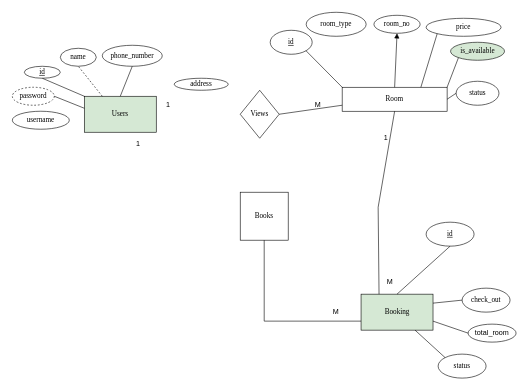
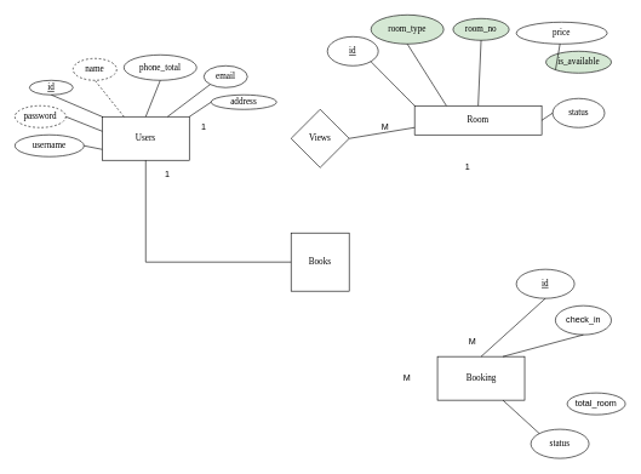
- <mxCell id="17" value="&lt;font face=&quot;Times New Roman&quot;&gt;room_type&lt;/font&gt;" style="ellipse;whiteSpace=wrap;html=1;" parent="1" vertex="1"><mxGeometry x="510" y="20" width="100" height="40" as="geometry" /></mxCell>
+ <mxCell id="17" value="&lt;font face=&quot;Times New Roman&quot;&gt;room_type&lt;/font&gt;" style="ellipse;whiteSpace=wrap;html=1;fillColor=#d5e8d4;" parent="1" vertex="1"><mxGeometry x="510" y="20" width="100" height="40" as="geometry" /></mxCell>
- <mxCell id="16" value="&lt;font face=&quot;Times New Roman&quot;&gt;room_no&lt;/font&gt;" style="ellipse;whiteSpace=wrap;html=1;" parent="1" vertex="1"><mxGeometry x="623" y="25" width="77" height="30" as="geometry" /></mxCell>
+ <mxCell id="16" value="&lt;font face=&quot;Times New Roman&quot;&gt;room_no&lt;/font&gt;" style="ellipse;whiteSpace=wrap;html=1;fillColor=#d5e8d4;" parent="1" vertex="1"><mxGeometry x="623" y="25" width="77" height="30" as="geometry" /></mxCell>
- <mxCell id="32" value="" style="endArrow=block;html=1;rounded=0;exitX=0.5;exitY=0;exitDx=0;exitDy=0;entryX=0.5;entryY=1;entryDx=0;entryDy=0;" parent="1" source="3" target="16" edge="1"><mxGeometry width="50" height="50" relative="1" as="geometry"><mxPoint x="590" y="175" as="sourcePoint" /><mxPoint x="540" y="114" as="targetPoint" /></mxGeometry></mxCell>
+ <mxCell id="32" value="" style="endArrow=none;html=1;rounded=0;exitX=0.5;exitY=0;exitDx=0;exitDy=0;entryX=0.5;entryY=1;entryDx=0;entryDy=0;" parent="1" source="3" target="16" edge="1"><mxGeometry width="50" height="50" relative="1" as="geometry"><mxPoint x="590" y="175" as="sourcePoint" /><mxPoint x="540" y="114" as="targetPoint" /></mxGeometry></mxCell>
- <mxCell id="21" value="&lt;font face=&quot;Times New Roman&quot;&gt;phone_number&lt;/font&gt;" style="ellipse;whiteSpace=wrap;html=1;" parent="1" vertex="1"><mxGeometry x="170" y="75" width="100" height="35" as="geometry" /></mxCell>
+ <mxCell id="21" value="&lt;font face=&quot;Times New Roman&quot;&gt;phone_total&lt;/font&gt;" style="ellipse;whiteSpace=wrap;html=1;" parent="1" vertex="1"><mxGeometry x="170" y="75" width="100" height="35" as="geometry" /></mxCell>
- <mxCell id="5" value="&lt;font face=&quot;Times New Roman&quot;&gt;name&lt;/font&gt;" style="ellipse;whiteSpace=wrap;html=1;" parent="1" vertex="1"><mxGeometry x="100" y="80" width="60" height="30" as="geometry" /></mxCell>
+ <mxCell id="5" value="&lt;font face=&quot;Times New Roman&quot;&gt;name&lt;/font&gt;" style="ellipse;whiteSpace=wrap;html=1;dashed=1;" parent="1" vertex="1"><mxGeometry x="100" y="80" width="60" height="30" as="geometry" /></mxCell>
- <mxCell id="30" value="" style="endArrow=none;html=1;rounded=0;exitX=0.75;exitY=0;exitDx=0;exitDy=0;entryX=0;entryY=1;entryDx=0;entryDy=0;" parent="1" source="3" target="15" edge="1"><mxGeometry width="50" height="50" relative="1" as="geometry"><mxPoint x="731.5" y="130" as="sourcePoint" /><mxPoint x="681.5" y="69" as="targetPoint" /></mxGeometry></mxCell>
+ <mxCell id="31" value="" style="endArrow=none;html=1;rounded=0;exitX=0.25;exitY=0;exitDx=0;exitDy=0;entryX=0.5;entryY=1;entryDx=0;entryDy=0;" parent="1" source="3" target="17" edge="1"><mxGeometry width="50" height="50" relative="1" as="geometry"><mxPoint x="610" y="141" as="sourcePoint" /><mxPoint x="560" y="80" as="targetPoint" /></mxGeometry></mxCell>
+ <mxCell id="7" value="&lt;font face=&quot;Times New Roman&quot;&gt;email&lt;/font&gt;" style="ellipse;whiteSpace=wrap;html=1;" parent="1" vertex="1"><mxGeometry x="280" y="90" width="60" height="30" as="geometry" /></mxCell>
- <mxCell id="33" value="" style="endArrow=none;html=1;rounded=0;exitX=0;exitY=1;exitDx=0;exitDy=0;entryX=1;entryY=0;entryDx=0;entryDy=0;" parent="1" source="18" target="3" edge="1"><mxGeometry width="50" height="50" relative="1" as="geometry"><mxPoint x="750" y="156" as="sourcePoint" /><mxPoint x="700" y="95" as="targetPoint" /></mxGeometry></mxCell>
+ <mxCell id="33" value="" style="endArrow=none;html=1;rounded=0;exitX=0;exitY=1;exitDx=0;exitDy=0;" parent="1" source="18" target="15" edge="1"><mxGeometry width="50" height="50" relative="1" as="geometry"><mxPoint x="750" y="156" as="sourcePoint" /><mxPoint x="700" y="95" as="targetPoint" /></mxGeometry></mxCell>
+ <mxCell id="24" value="" style="endArrow=none;html=1;rounded=0;exitX=0.75;exitY=0;exitDx=0;exitDy=0;entryX=0;entryY=1;entryDx=0;entryDy=0;" parent="1" source="2" target="7" edge="1"><mxGeometry width="50" height="50" relative="1" as="geometry"><mxPoint x="280" y="180" as="sourcePoint" /><mxPoint x="310" y="135" as="targetPoint" /></mxGeometry></mxCell>
+ <mxCell id="22" value="" style="endArrow=none;html=1;rounded=0;exitX=1;exitY=0;exitDx=0;exitDy=0;entryX=0;entryY=0.5;entryDx=0;entryDy=0;" parent="1" source="2" target="6" edge="1"><mxGeometry width="50" height="50" relative="1" as="geometry"><mxPoint x="320" y="270" as="sourcePoint" /><mxPoint x="370" y="220" as="targetPoint" /></mxGeometry></mxCell>
- <mxCell id="2" value="&lt;font face=&quot;Times New Roman&quot;&gt;Users&lt;/font&gt;" style="rounded=0;whiteSpace=wrap;html=1;fillColor=#d5e8d4;" parent="1" vertex="1"><mxGeometry x="140" y="160" width="120" height="60" as="geometry" /></mxCell>
+ <mxCell id="2" value="&lt;font face=&quot;Times New Roman&quot;&gt;Users&lt;/font&gt;" style="rounded=0;whiteSpace=wrap;html=1;" parent="1" vertex="1"><mxGeometry x="140" y="160" width="120" height="60" as="geometry" /></mxCell>
- <mxCell id="20" value="&lt;font face=&quot;Times New Roman&quot;&gt;Views&lt;/font&gt;" style="rhombus;whiteSpace=wrap;html=1;" parent="1" vertex="1"><mxGeometry x="400" y="150" width="65" height="80" as="geometry" /></mxCell>
+ <mxCell id="20" value="&lt;font face=&quot;Times New Roman&quot;&gt;Views&lt;/font&gt;" style="rhombus;whiteSpace=wrap;html=1;" parent="1" vertex="1"><mxGeometry x="400" y="150" width="80" height="80" as="geometry" /></mxCell>
+ <mxCell id="28" value="" style="endArrow=none;html=1;rounded=0;exitX=0;exitY=0.75;exitDx=0;exitDy=0;entryX=1;entryY=0.5;entryDx=0;entryDy=0;" parent="1" source="2" target="8" edge="1"><mxGeometry width="50" height="50" relative="1" as="geometry"><mxPoint x="200" y="190" as="sourcePoint" /><mxPoint x="160" y="140" as="targetPoint" /></mxGeometry></mxCell>
- <mxCell id="50" value="" style="endArrow=none;html=1;rounded=0;exitX=0.25;exitY=0;exitDx=0;exitDy=0;entryX=0.5;entryY=1;entryDx=0;entryDy=0;" edge="1" parent="1" source="4" target="3"><mxGeometry width="50" height="50" relative="1" as="geometry"><mxPoint x="810" y="345" as="sourcePoint" /><mxPoint x="610" y="205" as="targetPoint" /><Array as="points"><mxPoint x="630" y="345" /></Array></mxGeometry></mxCell>
+ <mxCell id="48" value="" style="endArrow=none;html=1;rounded=0;exitX=0;exitY=0.5;exitDx=0;exitDy=0;entryX=0.5;entryY=1;entryDx=0;entryDy=0;" edge="1" parent="1" source="19" target="2"><mxGeometry width="50" height="50" relative="1" as="geometry"><mxPoint x="410" y="200" as="sourcePoint" /><mxPoint x="270" y="200" as="targetPoint" /><Array as="points"><mxPoint x="200" y="360" /></Array></mxGeometry></mxCell>
+ <mxCell id="12" value="check_in" style="ellipse;whiteSpace=wrap;html=1;" parent="1" vertex="1"><mxGeometry x="763.75" y="420" width="77" height="40" as="geometry" /></mxCell>
+ <mxCell id="36" value="" style="endArrow=none;html=1;rounded=0;entryX=0.75;entryY=0;entryDx=0;entryDy=0;exitX=0.5;exitY=1;exitDx=0;exitDy=0;" parent="1" source="12" target="4" edge="1"><mxGeometry width="50" height="50" relative="1" as="geometry"><mxPoint x="725" y="410" as="sourcePoint" /><mxPoint x="637" y="490" as="targetPoint" /></mxGeometry></mxCell>
- <mxCell id="13" value="&lt;font face=&quot;Times New Roman&quot;&gt;check_out&lt;/font&gt;" style="ellipse;whiteSpace=wrap;html=1;" parent="1" vertex="1"><mxGeometry x="770" y="480" width="80" height="40" as="geometry" /></mxCell>
- <mxCell id="35" value="" style="endArrow=none;html=1;rounded=0;exitX=0;exitY=0.5;exitDx=0;exitDy=0;entryX=1;entryY=0.25;entryDx=0;entryDy=0;" parent="1" source="13" target="4" edge="1"><mxGeometry width="50" height="50" relative="1" as="geometry"><mxPoint x="798" y="430" as="sourcePoint" /><mxPoint x="720" y="490" as="targetPoint" /></mxGeometry></mxCell>
- <mxCell id="4" value="&lt;font face=&quot;Times New Roman&quot;&gt;Booking&lt;/font&gt;" style="rounded=0;whiteSpace=wrap;html=1;fillColor=#d5e8d4;" parent="1" vertex="1"><mxGeometry x="601.5" y="490" width="120" height="60" as="geometry" /></mxCell>
+ <mxCell id="4" value="&lt;font face=&quot;Times New Roman&quot;&gt;Booking&lt;/font&gt;" style="rounded=0;whiteSpace=wrap;html=1;" parent="1" vertex="1"><mxGeometry x="601.5" y="490" width="120" height="60" as="geometry" /></mxCell>
- <mxCell id="38" value="" style="endArrow=none;html=1;rounded=0;entryX=0;entryY=0.75;entryDx=0;entryDy=0;exitX=0.5;exitY=1;exitDx=0;exitDy=0;" parent="1" target="4" edge="1" source="19"><mxGeometry width="50" height="50" relative="1" as="geometry"><mxPoint x="440" y="410" as="sourcePoint" /><mxPoint x="310" y="580" as="targetPoint" /><Array as="points"><mxPoint x="440" y="535" /></Array></mxGeometry></mxCell>
- <mxCell id="46" value="" style="endArrow=none;html=1;rounded=0;exitX=0;exitY=0.5;exitDx=0;exitDy=0;entryX=1;entryY=0.75;entryDx=0;entryDy=0;" parent="1" source="44" target="4" edge="1"><mxGeometry width="50" height="50" relative="1" as="geometry"><mxPoint x="773" y="525" as="sourcePoint" /><mxPoint x="740" y="540" as="targetPoint" /></mxGeometry></mxCell>
